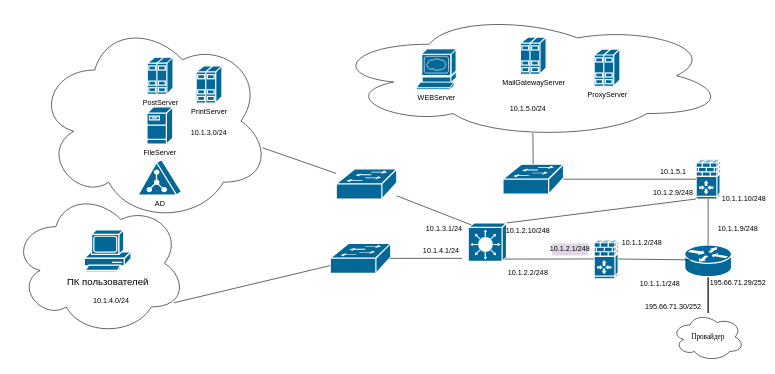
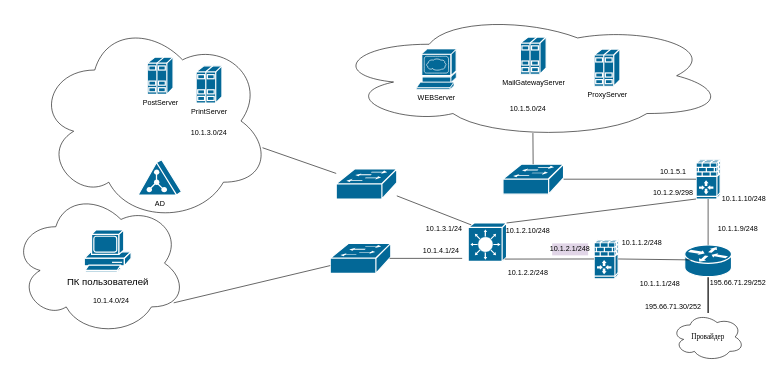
- <mxCell id="15" value="FileServer" style="shape=mxgraph.cisco.servers.fileserver;html=1;pointerEvents=1;dashed=0;fillColor=#036897;strokeColor=#ffffff;strokeWidth=2;verticalLabelPosition=bottom;verticalAlign=top;align=center;outlineConnect=0;" parent="1" vertex="1"><mxGeometry x="244.5" y="177.5" width="43" height="62" as="geometry" /></mxCell>
- <mxCell id="35" value="10.1.2.9/248" style="rounded=0;whiteSpace=wrap;html=1;strokeColor=none;" vertex="1" parent="1"><mxGeometry x="1092" y="311" width="60" height="20" as="geometry" /></mxCell>
+ <mxCell id="35" value="10.1.2.9/298" style="rounded=0;whiteSpace=wrap;html=1;strokeColor=none;" vertex="1" parent="1"><mxGeometry x="1092" y="311" width="60" height="20" as="geometry" /></mxCell>
